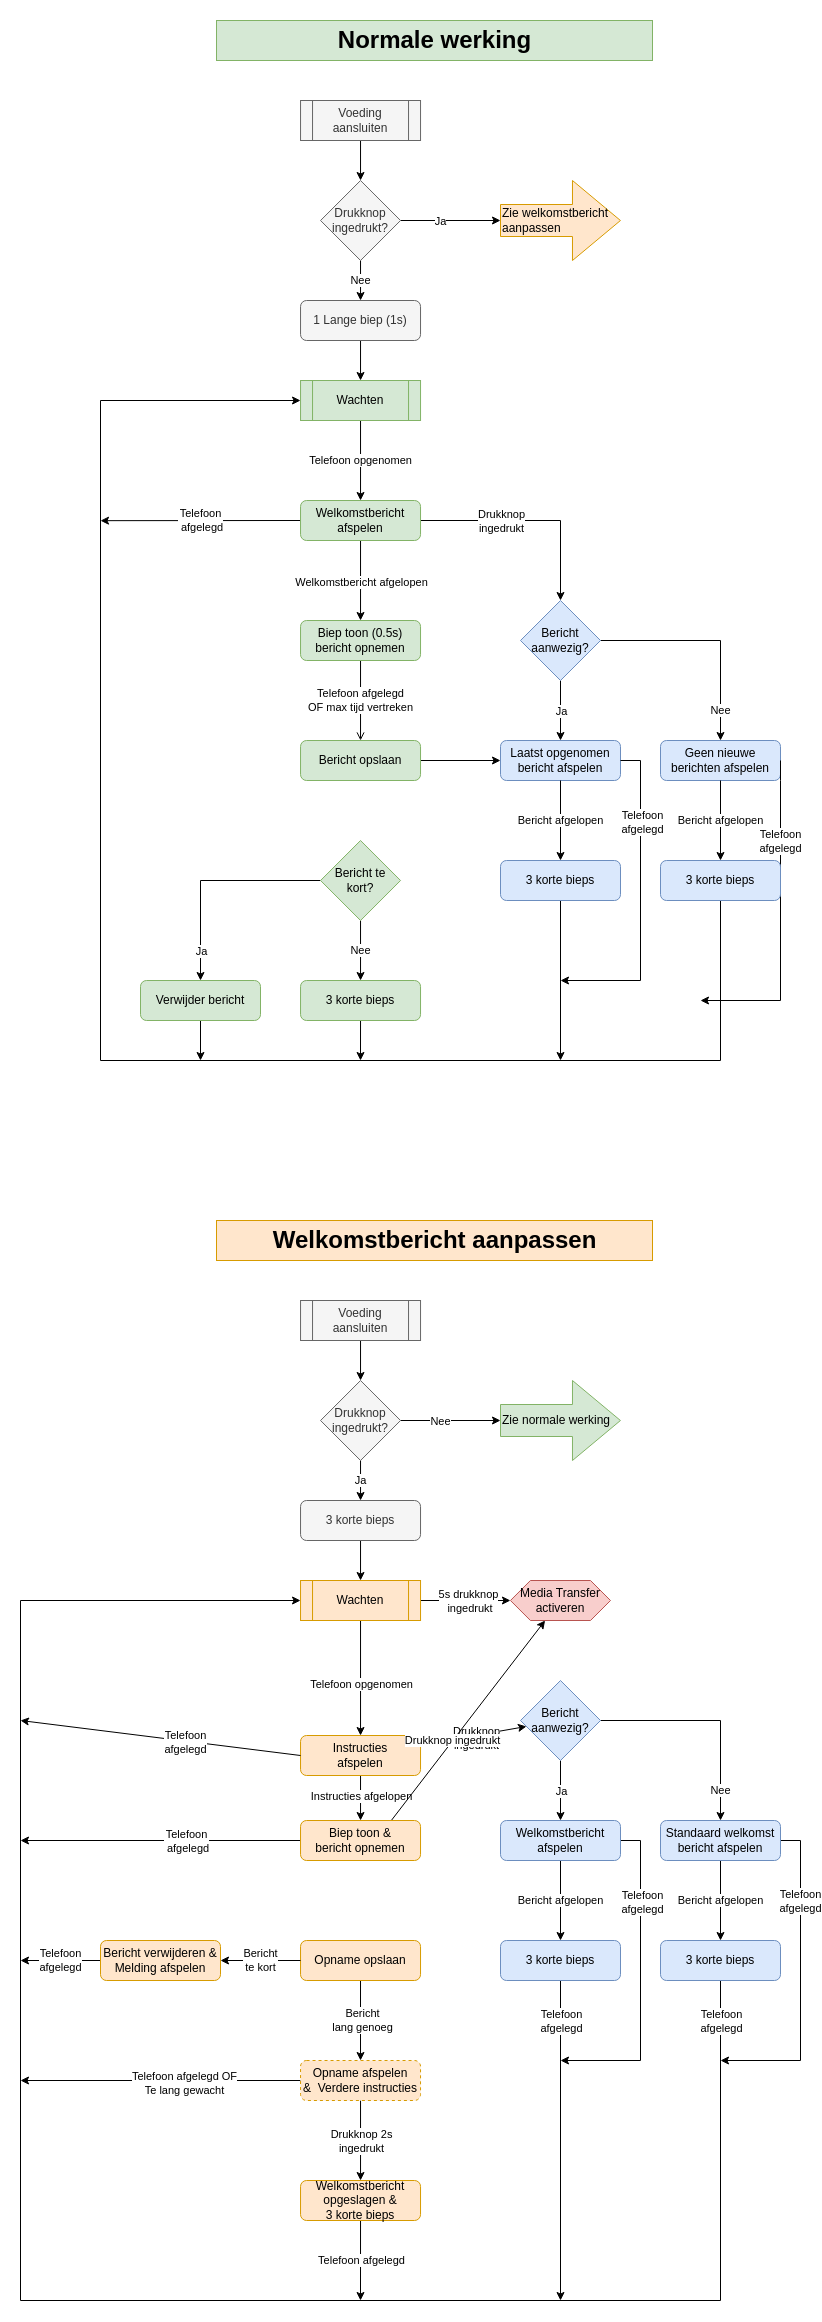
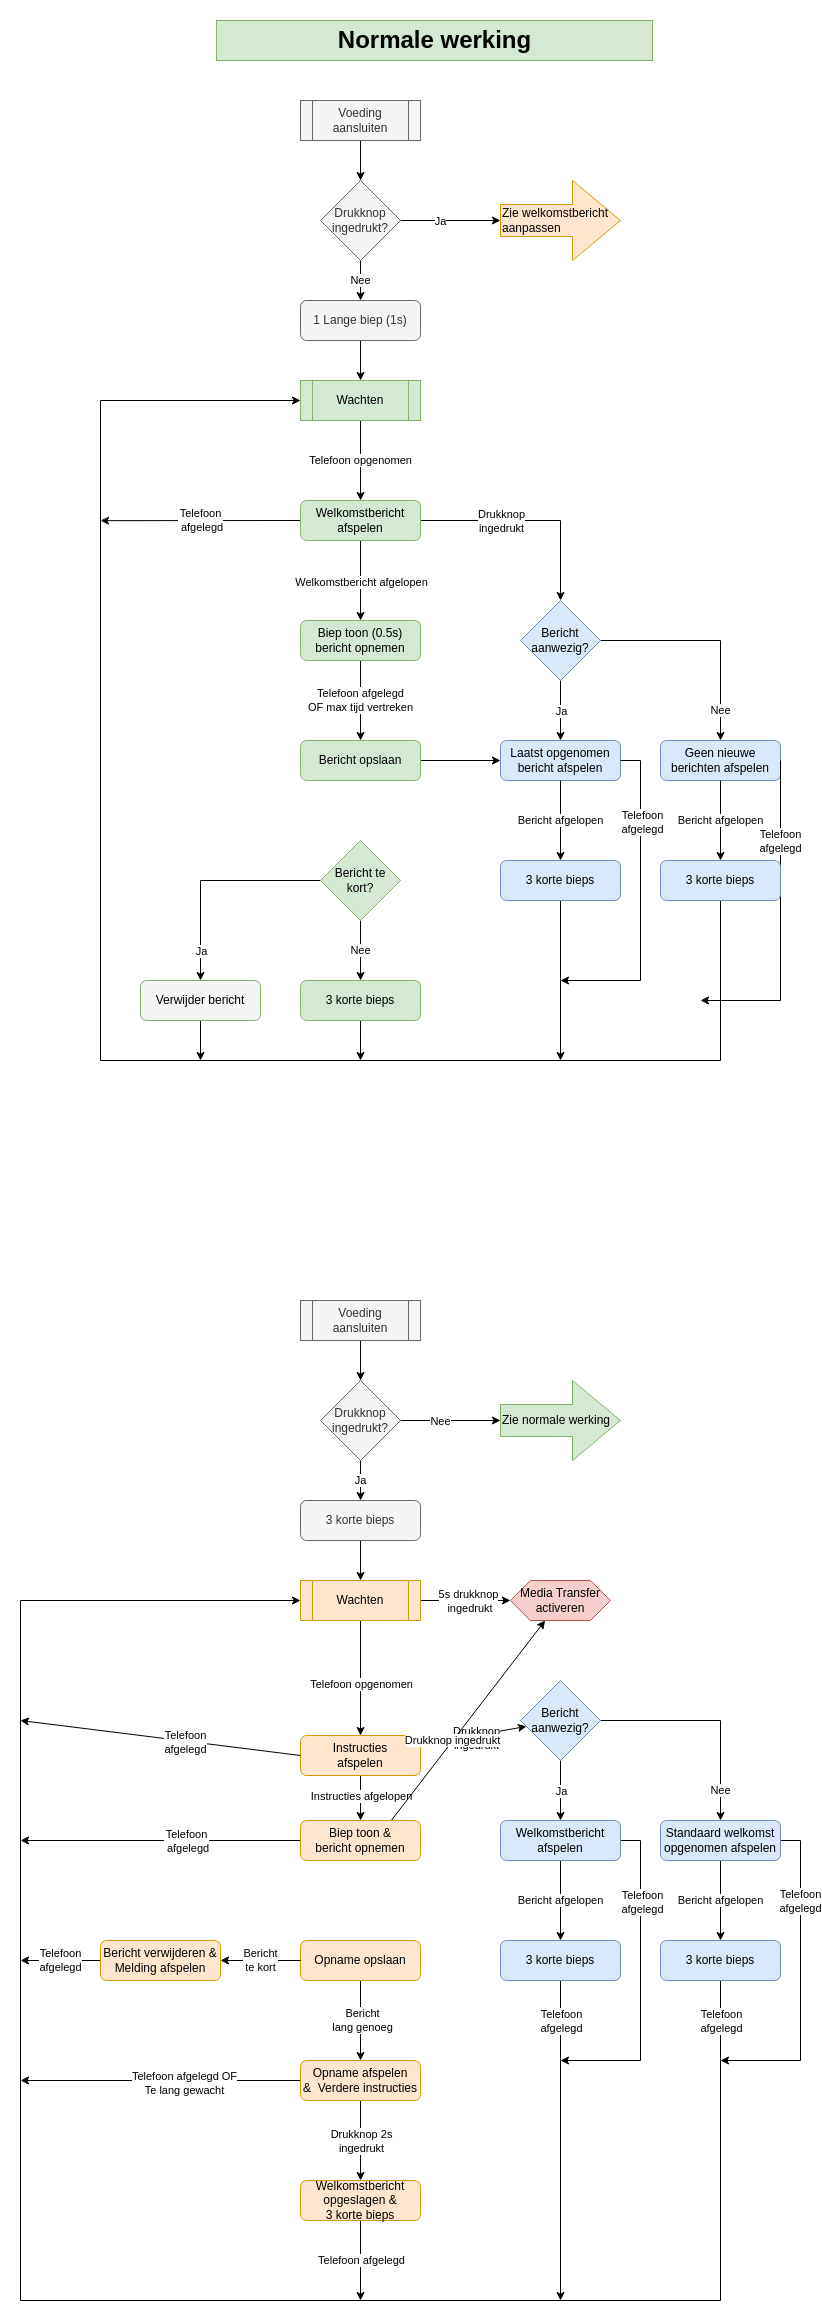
- <mxCell id="10" value="Telefoon afgelegd&lt;br&gt;OF max tijd vertreken" style="edgeStyle=none;html=1;exitX=0.5;exitY=1;exitDx=0;exitDy=0;endArrow=open;" parent="1" source="13" target="15" edge="1"><mxGeometry relative="1" as="geometry"><mxPoint x="360.04" y="780" as="sourcePoint" /></mxGeometry></mxCell>
+ <mxCell id="10" value="Telefoon afgelegd&lt;br&gt;OF max tijd vertreken" style="edgeStyle=none;html=1;exitX=0.5;exitY=1;exitDx=0;exitDy=0;" parent="1" source="13" target="15" edge="1"><mxGeometry relative="1" as="geometry"><mxPoint x="360.04" y="780" as="sourcePoint" /></mxGeometry></mxCell>
- <mxCell id="21" value="Verwijder bericht" style="rounded=1;whiteSpace=wrap;html=1;fontSize=12;glass=0;strokeWidth=1;shadow=0;fillColor=#d5e8d4;strokeColor=#82b366;" parent="1" vertex="1"><mxGeometry x="140" y="980" width="120" height="40" as="geometry" /></mxCell>
+ <mxCell id="21" value="Verwijder bericht" style="rounded=1;whiteSpace=wrap;html=1;fontSize=12;glass=0;strokeWidth=1;shadow=0;fillColor=#f5f5f5;strokeColor=#82b366;" parent="1" vertex="1"><mxGeometry x="140" y="980" width="120" height="40" as="geometry" /></mxCell>
- <mxCell id="38" value="Welkomstbericht aanpassen" style="text;strokeColor=#d79b00;fillColor=#ffe6cc;html=1;fontSize=24;fontStyle=1;verticalAlign=middle;align=center;" parent="1" vertex="1"><mxGeometry x="216" y="1220" width="436" height="40" as="geometry" /></mxCell>
- <mxCell id="82" value="Standaard welkomst bericht afspelen" style="rounded=1;whiteSpace=wrap;html=1;fontSize=12;glass=0;strokeWidth=1;shadow=0;fillColor=#dae8fc;strokeColor=#6c8ebf;" parent="1" vertex="1"><mxGeometry x="660" y="1820" width="120" height="40" as="geometry" /></mxCell>
+ <mxCell id="82" value="Standaard welkomst opgenomen afspelen" style="rounded=1;whiteSpace=wrap;html=1;fontSize=12;glass=0;strokeWidth=1;shadow=0;fillColor=#dae8fc;strokeColor=#6c8ebf;" parent="1" vertex="1"><mxGeometry x="660" y="1820" width="120" height="40" as="geometry" /></mxCell>
- <mxCell id="70" value="Opname afspelen&lt;br&gt;&amp;amp;&amp;nbsp; Verdere instructies" style="rounded=1;whiteSpace=wrap;html=1;fontSize=12;glass=0;strokeWidth=1;shadow=0;fillColor=#ffe6cc;strokeColor=#d79b00;dashed=1;" parent="1" vertex="1"><mxGeometry x="300.04" y="2060" width="120" height="40" as="geometry" /></mxCell>
+ <mxCell id="70" value="Opname afspelen&lt;br&gt;&amp;amp;&amp;nbsp; Verdere instructies" style="rounded=1;whiteSpace=wrap;html=1;fontSize=12;glass=0;strokeWidth=1;shadow=0;fillColor=#ffe6cc;strokeColor=#d79b00;" parent="1" vertex="1"><mxGeometry x="300.04" y="2060" width="120" height="40" as="geometry" /></mxCell>
